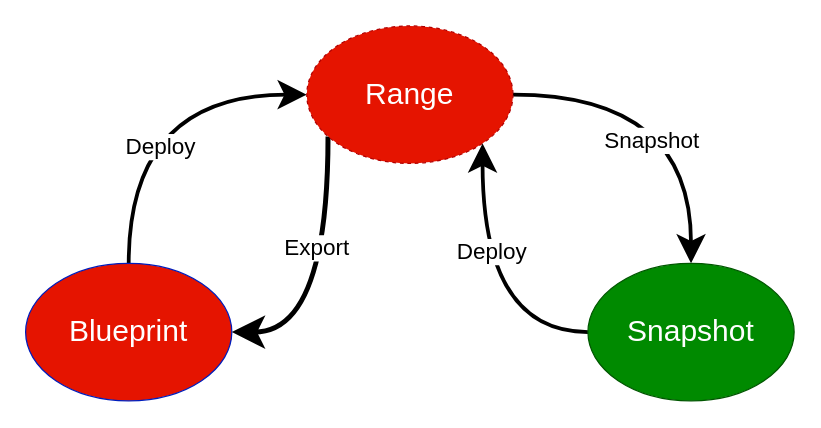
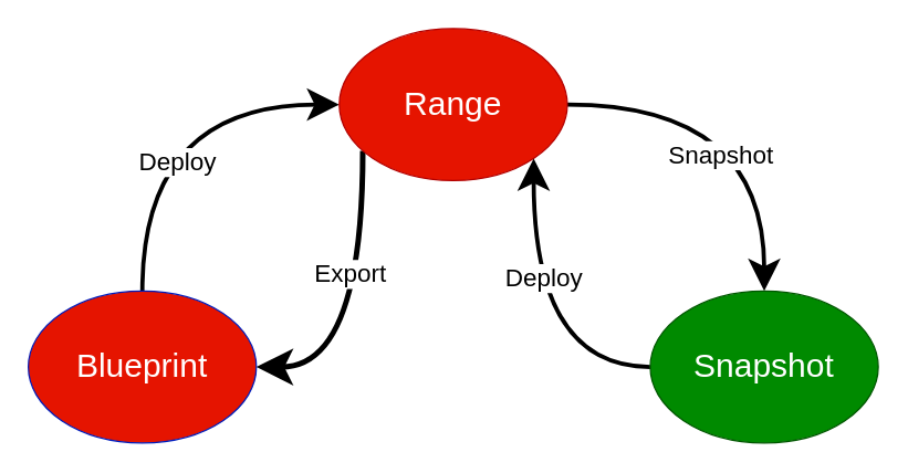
- <mxCell id="9" value="&lt;font style=&quot;font-size: 24px;&quot;&gt;Range&lt;/font&gt;" style="ellipse;whiteSpace=wrap;html=1;fillColor=#e51400;fontColor=#ffffff;strokeColor=#B20000;dashed=1;" parent="1" vertex="1"><mxGeometry x="245" y="20" width="165" height="110" as="geometry" /></mxCell>
+ <mxCell id="9" value="&lt;font style=&quot;font-size: 24px;&quot;&gt;Range&lt;/font&gt;" style="ellipse;whiteSpace=wrap;html=1;fillColor=#e51400;fontColor=#ffffff;strokeColor=#B20000;" parent="1" vertex="1"><mxGeometry x="245" y="20" width="165" height="110" as="geometry" /></mxCell>
